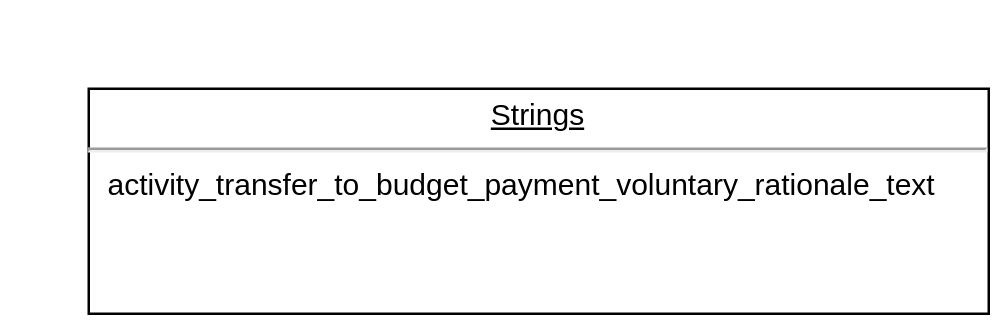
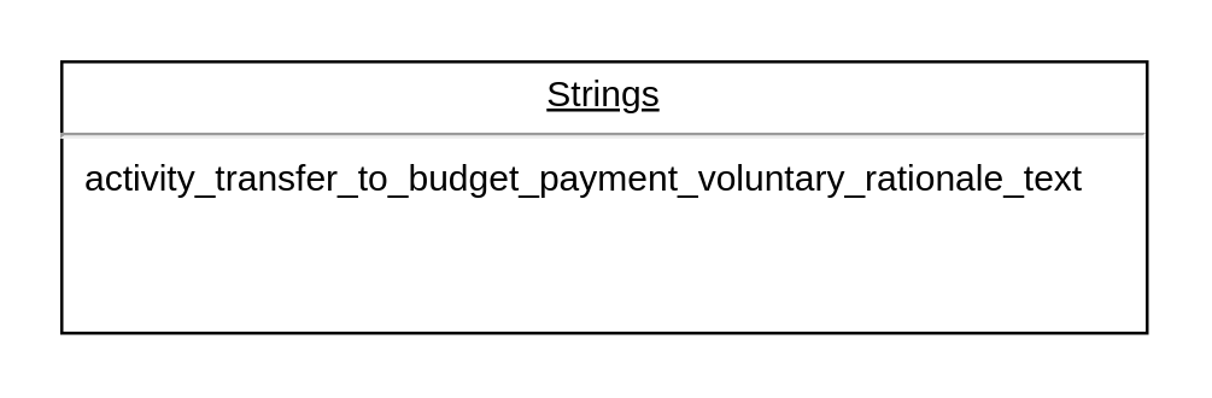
- <mxCell id="2" value="&lt;p style=&quot;margin: 0px ; margin-top: 4px ; text-align: center ; text-decoration: underline&quot;&gt;Strings&lt;/p&gt;&lt;hr&gt;&lt;p style=&quot;margin: 0px ; margin-left: 8px&quot;&gt;activity_transfer_to_budget_payment_voluntary_rationale_text&lt;/p&gt;" style="verticalAlign=top;align=left;overflow=fill;fontSize=12;fontFamily=Helvetica;html=1;" vertex="1" parent="1"><mxGeometry x="35" y="35" width="360" height="90" as="geometry" /></mxCell>
+ <mxCell id="2" value="&lt;p style=&quot;margin: 0px ; margin-top: 4px ; text-align: center ; text-decoration: underline&quot;&gt;Strings&lt;/p&gt;&lt;hr&gt;&lt;p style=&quot;margin: 0px ; margin-left: 8px&quot;&gt;activity_transfer_to_budget_payment_voluntary_rationale_text&lt;/p&gt;" style="verticalAlign=top;align=left;overflow=fill;fontSize=12;fontFamily=Helvetica;html=1;" vertex="1" parent="1"><mxGeometry x="20" y="20" width="360" height="90" as="geometry" /></mxCell>
